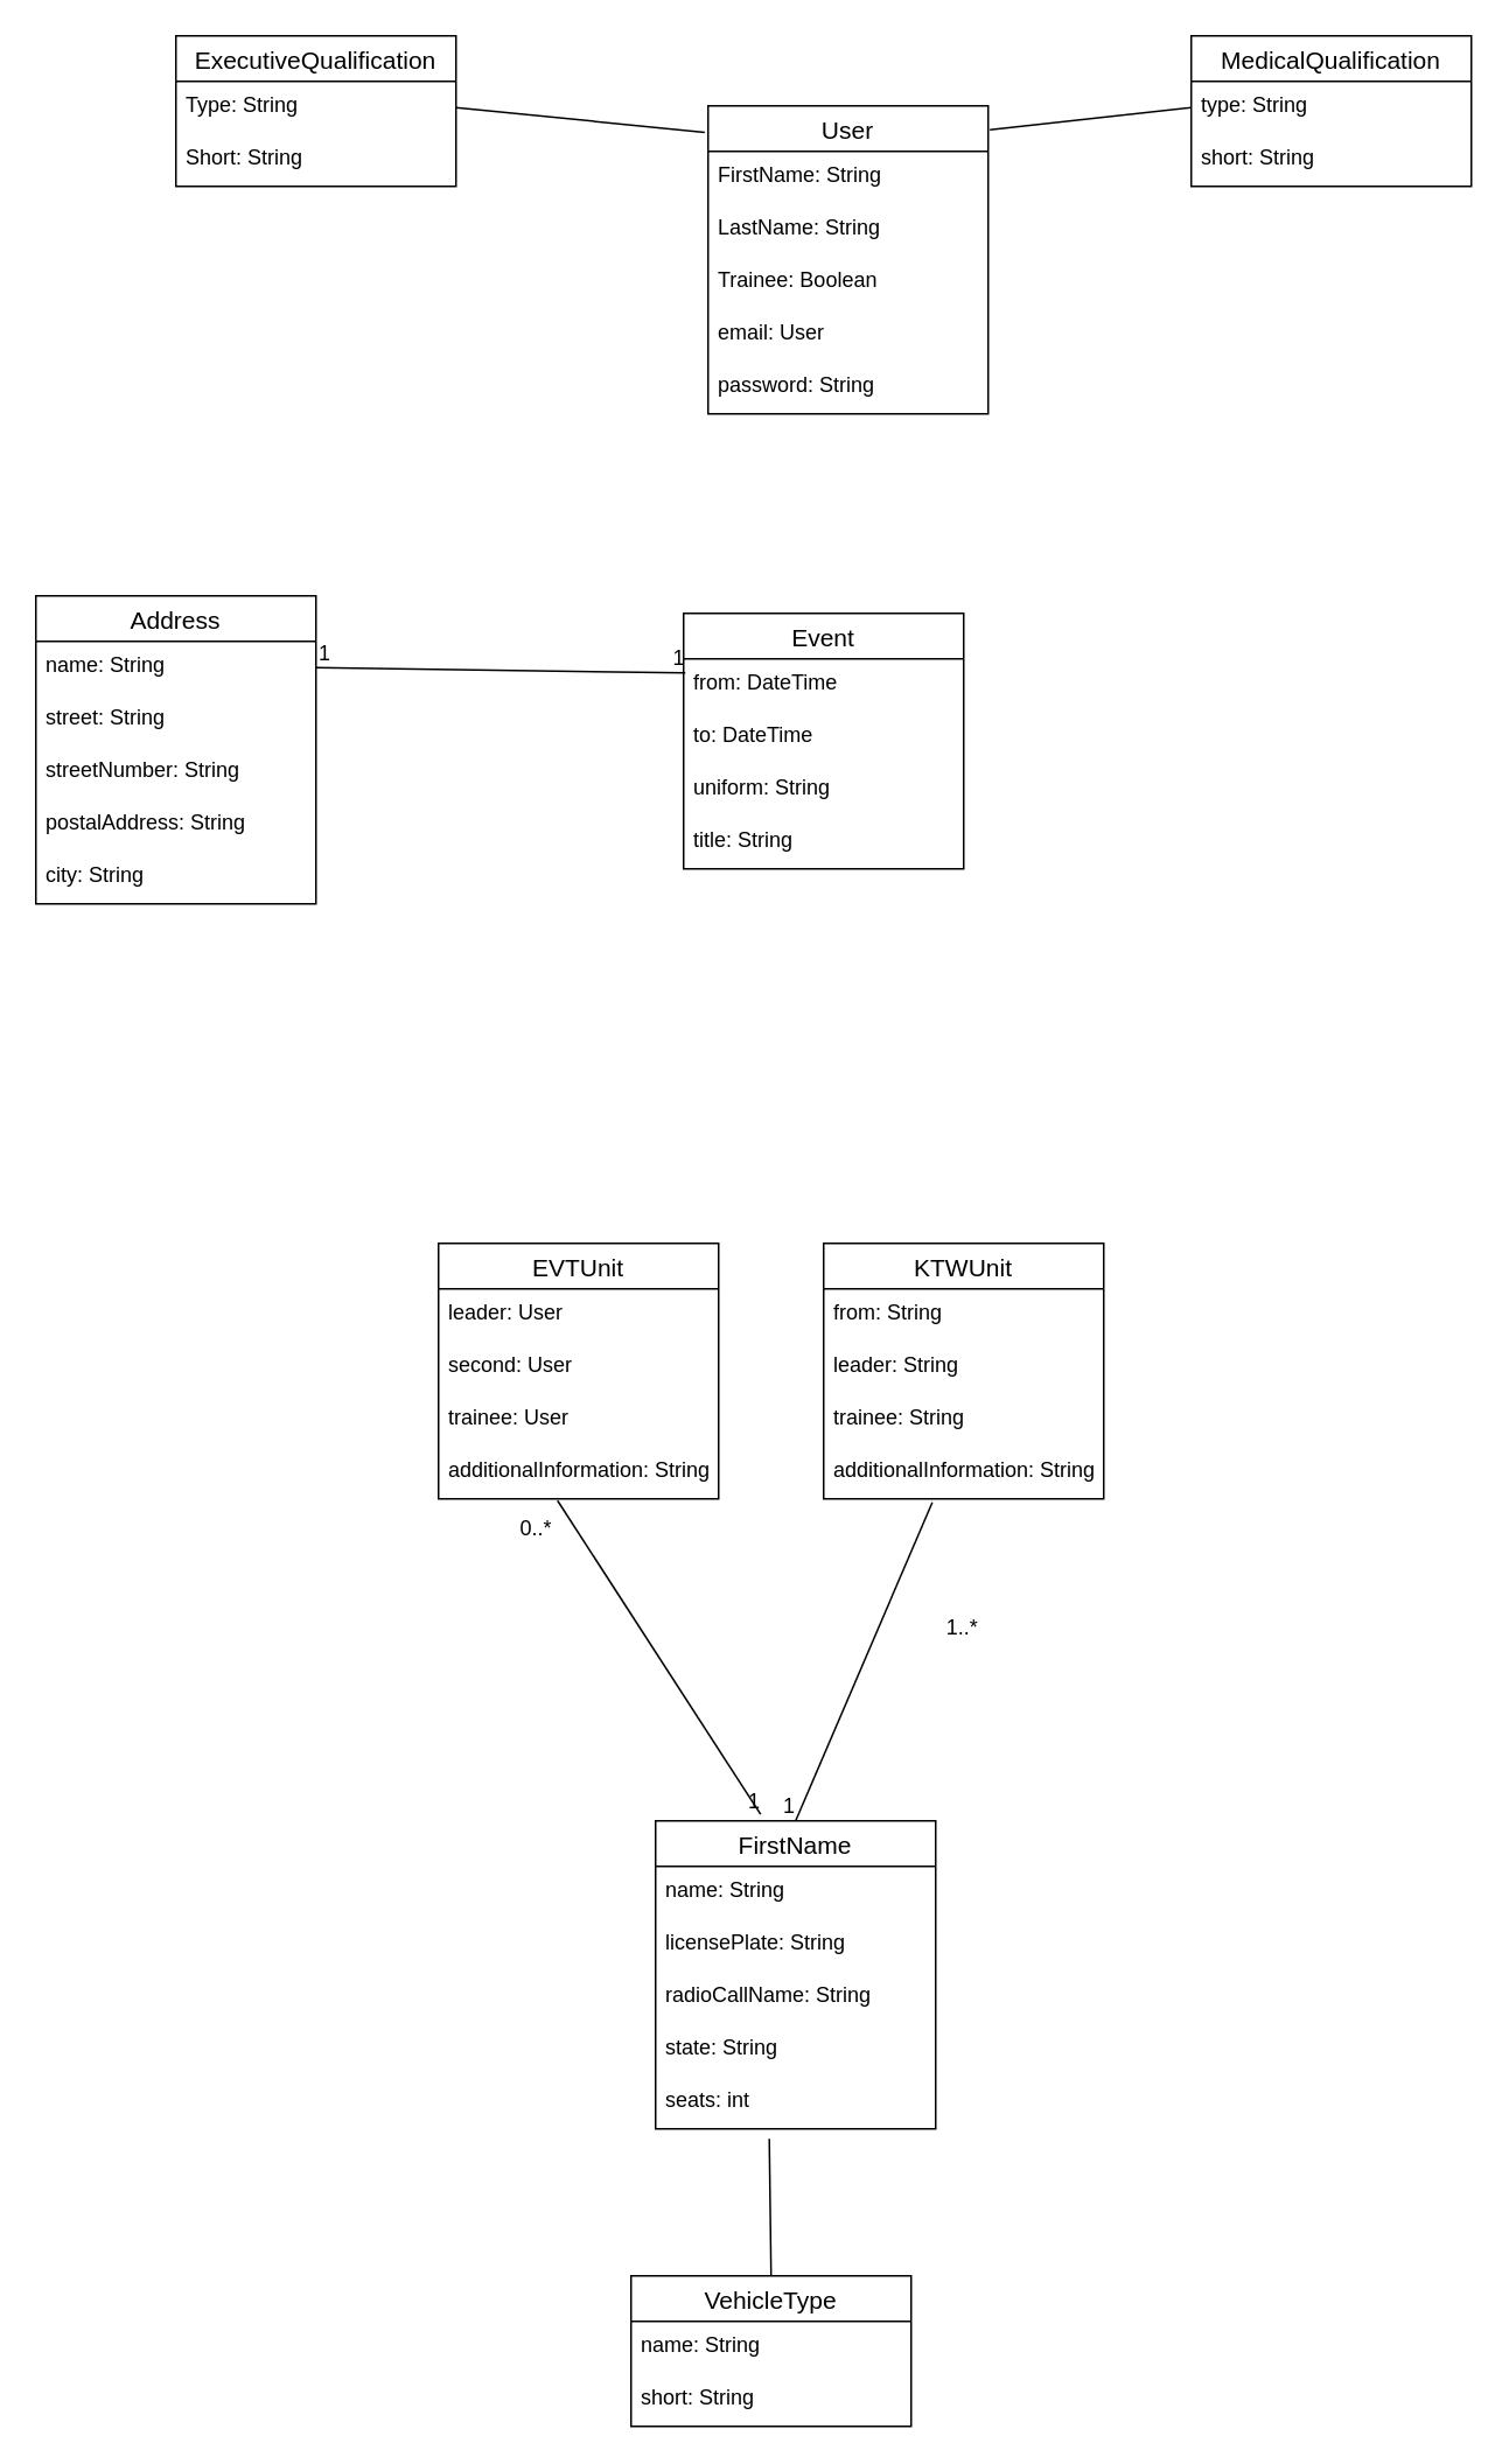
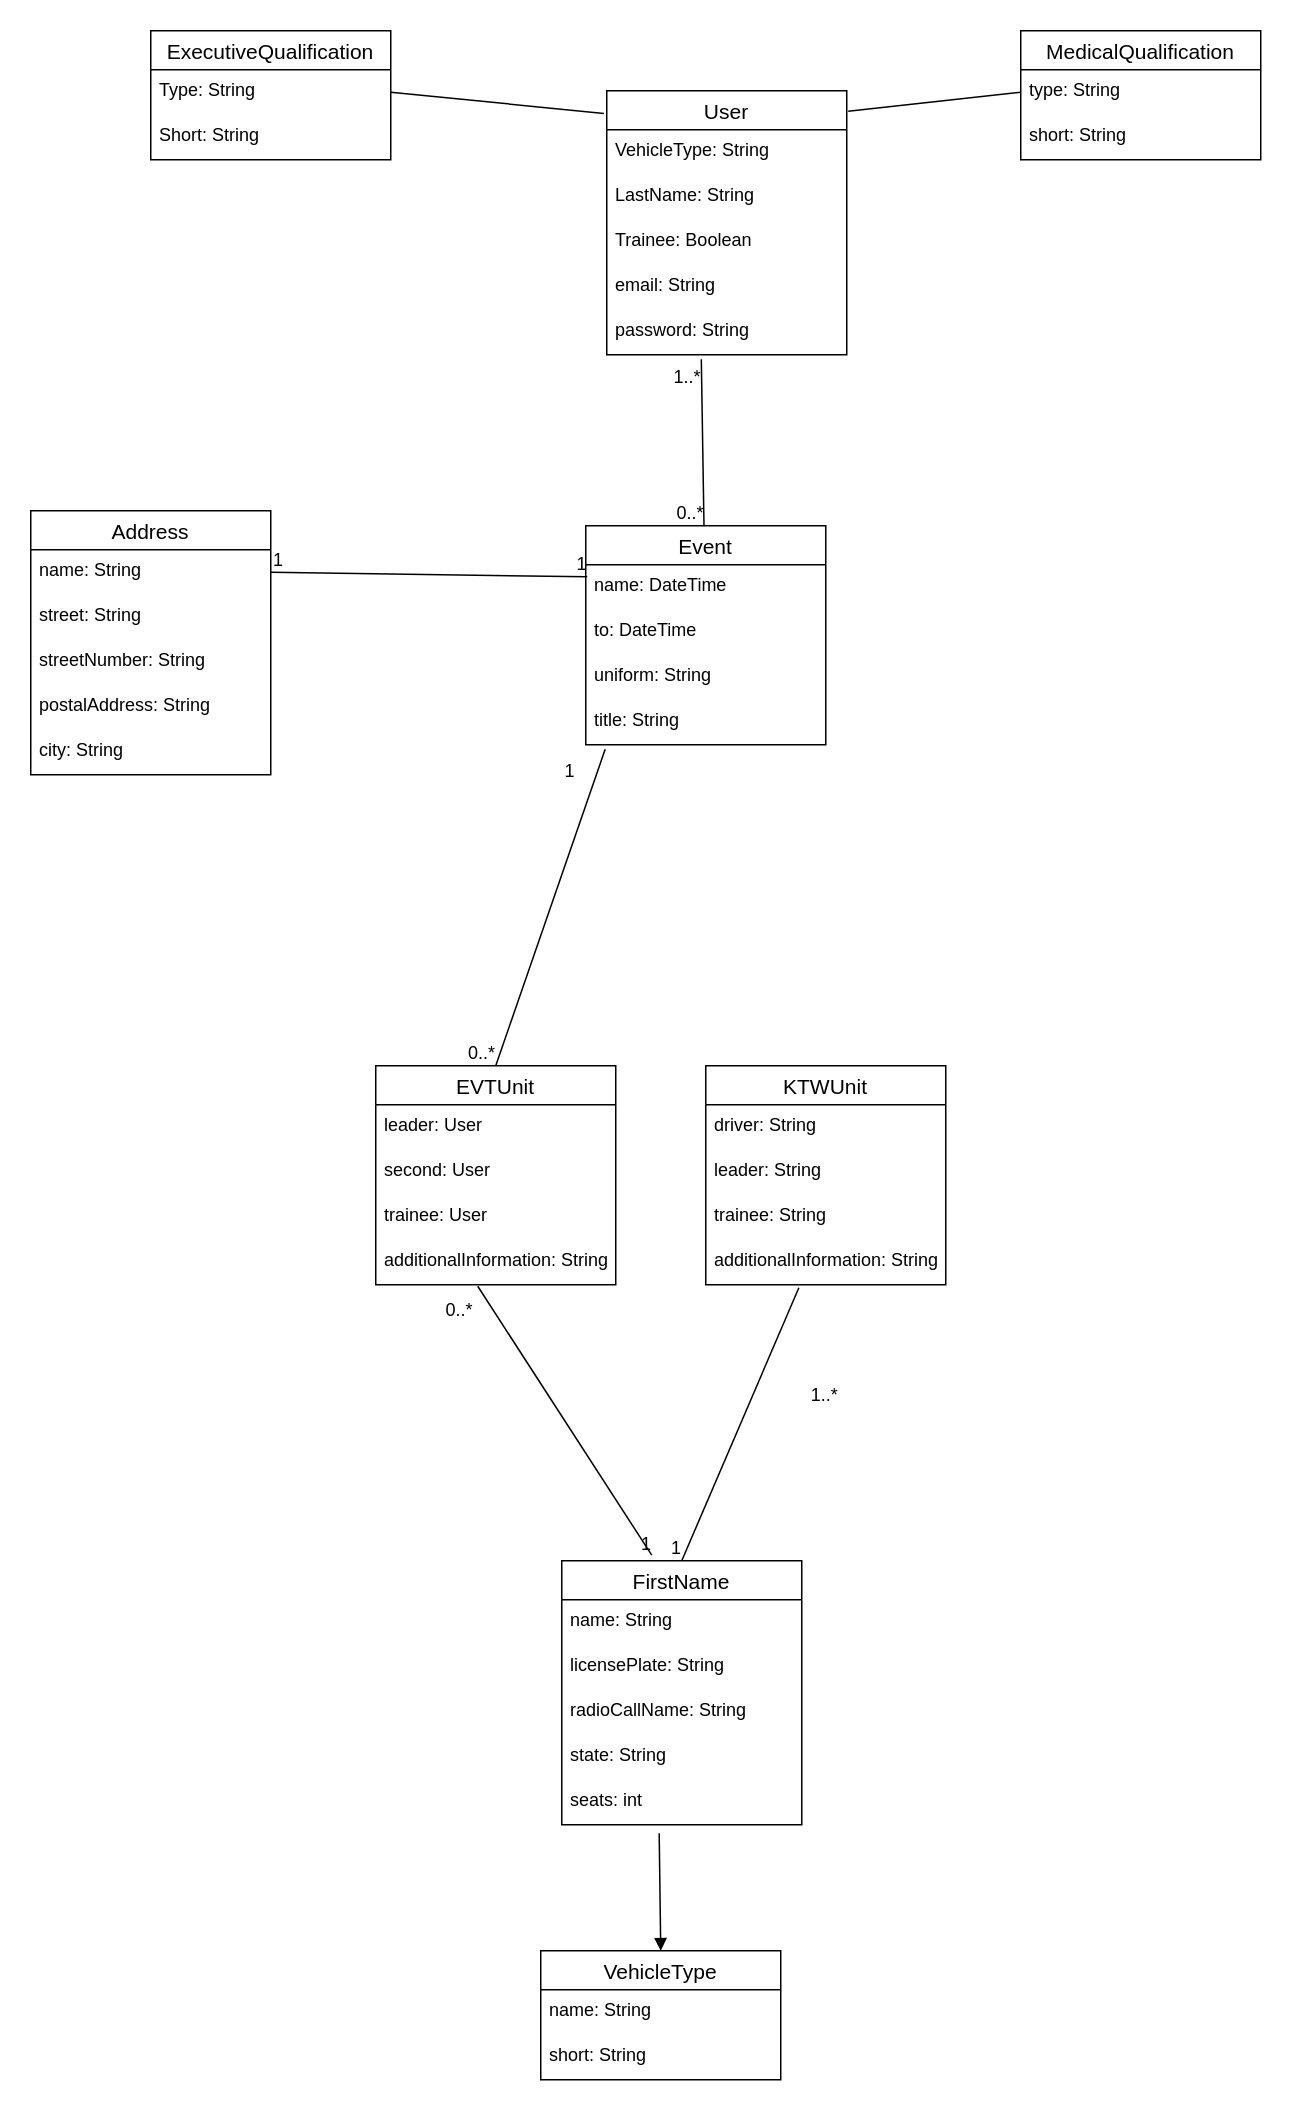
- <mxCell id="57" value="FirstName: String" style="text;strokeColor=none;fillColor=none;spacingLeft=4;spacingRight=4;overflow=hidden;rotatable=0;points=[[0,0.5],[1,0.5]];portConstraint=eastwest;fontSize=12;" parent="56" vertex="1"><mxGeometry y="26" width="160" height="30" as="geometry" /></mxCell>
+ <mxCell id="57" value="VehicleType: String" style="text;strokeColor=none;fillColor=none;spacingLeft=4;spacingRight=4;overflow=hidden;rotatable=0;points=[[0,0.5],[1,0.5]];portConstraint=eastwest;fontSize=12;" parent="56" vertex="1"><mxGeometry y="26" width="160" height="30" as="geometry" /></mxCell>
- <mxCell id="60" value="email: User" style="text;strokeColor=none;fillColor=none;spacingLeft=4;spacingRight=4;overflow=hidden;rotatable=0;points=[[0,0.5],[1,0.5]];portConstraint=eastwest;fontSize=12;" vertex="1" parent="56"><mxGeometry y="116" width="160" height="30" as="geometry" /></mxCell>
+ <mxCell id="60" value="email: String" style="text;strokeColor=none;fillColor=none;spacingLeft=4;spacingRight=4;overflow=hidden;rotatable=0;points=[[0,0.5],[1,0.5]];portConstraint=eastwest;fontSize=12;" vertex="1" parent="56"><mxGeometry y="116" width="160" height="30" as="geometry" /></mxCell>
+ <mxCell id="19" value="" style="endArrow=none;html=1;rounded=0;exitX=0.394;exitY=1.1;exitDx=0;exitDy=0;exitPerimeter=0;" parent="1" source="61" target="11" edge="1"><mxGeometry relative="1" as="geometry"><mxPoint x="570" y="250" as="sourcePoint" /><mxPoint x="530" y="400" as="targetPoint" /></mxGeometry></mxCell>
+ <mxCell id="20" value="1..*" style="resizable=0;html=1;align=left;verticalAlign=bottom;" parent="19" connectable="0" vertex="1"><mxGeometry x="-1" relative="1" as="geometry"><mxPoint x="-20" y="20" as="offset" /></mxGeometry></mxCell>
+ <mxCell id="21" value="0..*" style="resizable=0;html=1;align=right;verticalAlign=bottom;" parent="19" connectable="0" vertex="1"><mxGeometry x="1" relative="1" as="geometry" /></mxCell>
- <mxCell id="12" value="from: DateTime" style="text;strokeColor=none;fillColor=none;spacingLeft=4;spacingRight=4;overflow=hidden;rotatable=0;points=[[0,0.5],[1,0.5]];portConstraint=eastwest;fontSize=12;" parent="11" vertex="1"><mxGeometry y="26" width="160" height="30" as="geometry" /></mxCell>
+ <mxCell id="12" value="name: DateTime" style="text;strokeColor=none;fillColor=none;spacingLeft=4;spacingRight=4;overflow=hidden;rotatable=0;points=[[0,0.5],[1,0.5]];portConstraint=eastwest;fontSize=12;" parent="11" vertex="1"><mxGeometry y="26" width="160" height="30" as="geometry" /></mxCell>
+ <mxCell id="27" value="" style="endArrow=none;html=1;rounded=0;entryX=0.081;entryY=1.1;entryDx=0;entryDy=0;entryPerimeter=0;exitX=0.5;exitY=0;exitDx=0;exitDy=0;" parent="1" source="22" target="15" edge="1"><mxGeometry relative="1" as="geometry"><mxPoint x="250" y="670" as="sourcePoint" /><mxPoint x="450" y="528.01" as="targetPoint" /></mxGeometry></mxCell>
+ <mxCell id="28" value="0..*" style="resizable=0;html=1;align=left;verticalAlign=bottom;" parent="27" connectable="0" vertex="1"><mxGeometry x="-1" relative="1" as="geometry"><mxPoint x="-20" as="offset" /></mxGeometry></mxCell>
+ <mxCell id="29" value="1" style="resizable=0;html=1;align=right;verticalAlign=bottom;" parent="27" connectable="0" vertex="1"><mxGeometry x="1" relative="1" as="geometry"><mxPoint x="-20.22" y="22.26" as="offset" /></mxGeometry></mxCell>
- <mxCell id="31" value="from: String" style="text;strokeColor=none;fillColor=none;spacingLeft=4;spacingRight=4;overflow=hidden;rotatable=0;points=[[0,0.5],[1,0.5]];portConstraint=eastwest;fontSize=12;" parent="30" vertex="1"><mxGeometry y="26" width="160" height="30" as="geometry" /></mxCell>
+ <mxCell id="31" value="driver: String" style="text;strokeColor=none;fillColor=none;spacingLeft=4;spacingRight=4;overflow=hidden;rotatable=0;points=[[0,0.5],[1,0.5]];portConstraint=eastwest;fontSize=12;" parent="30" vertex="1"><mxGeometry y="26" width="160" height="30" as="geometry" /></mxCell>
- <mxCell id="52" value="" style="endArrow=none;html=1;rounded=0;exitX=0.406;exitY=1.187;exitDx=0;exitDy=0;exitPerimeter=0;entryX=0.5;entryY=0;entryDx=0;entryDy=0;" parent="1" source="43" target="53" edge="1"><mxGeometry relative="1" as="geometry"><mxPoint x="490" y="1340" as="sourcePoint" /><mxPoint x="650" y="1340" as="targetPoint" /></mxGeometry></mxCell>
+ <mxCell id="52" value="" style="endArrow=block;html=1;rounded=0;exitX=0.406;exitY=1.187;exitDx=0;exitDy=0;exitPerimeter=0;entryX=0.5;entryY=0;entryDx=0;entryDy=0;" parent="1" source="43" target="53" edge="1"><mxGeometry relative="1" as="geometry"><mxPoint x="490" y="1340" as="sourcePoint" /><mxPoint x="650" y="1340" as="targetPoint" /></mxGeometry></mxCell>
